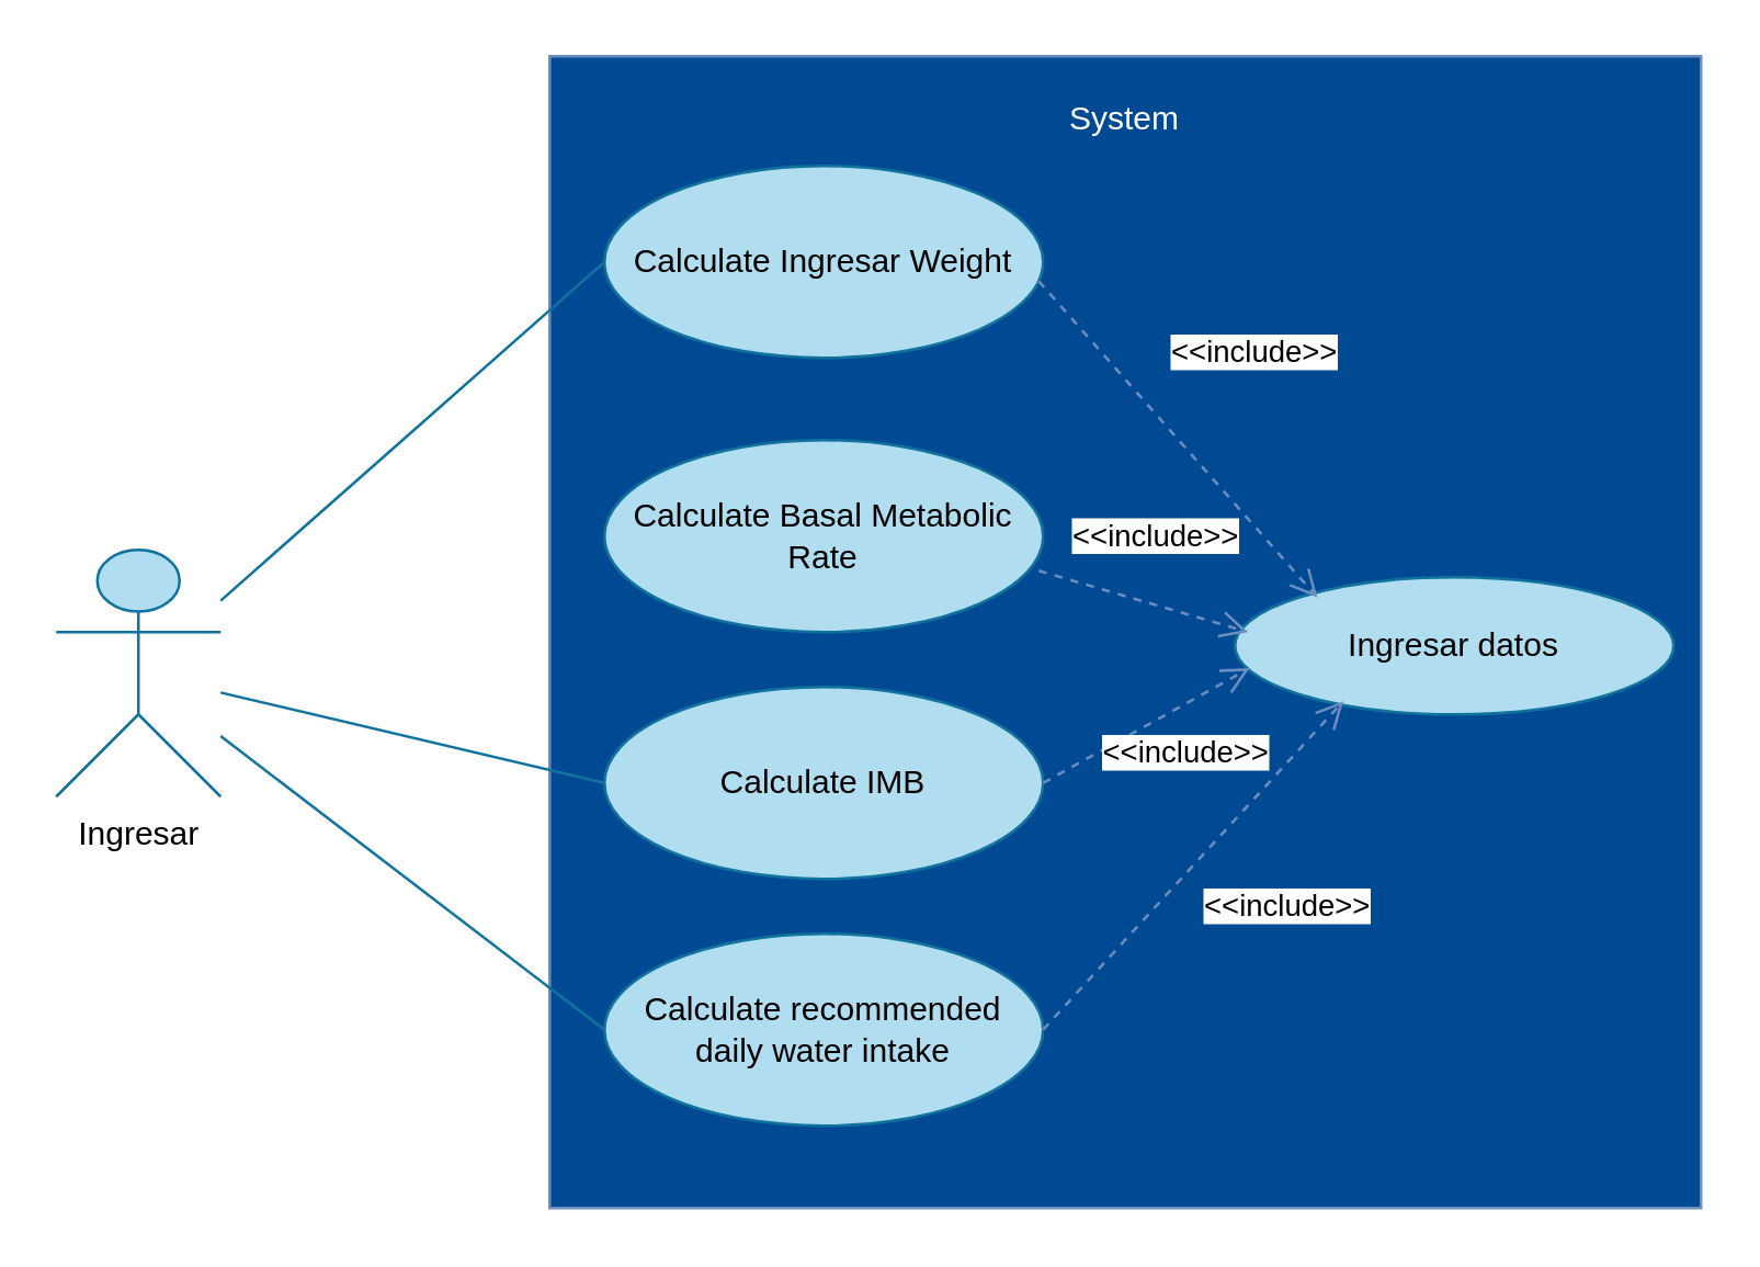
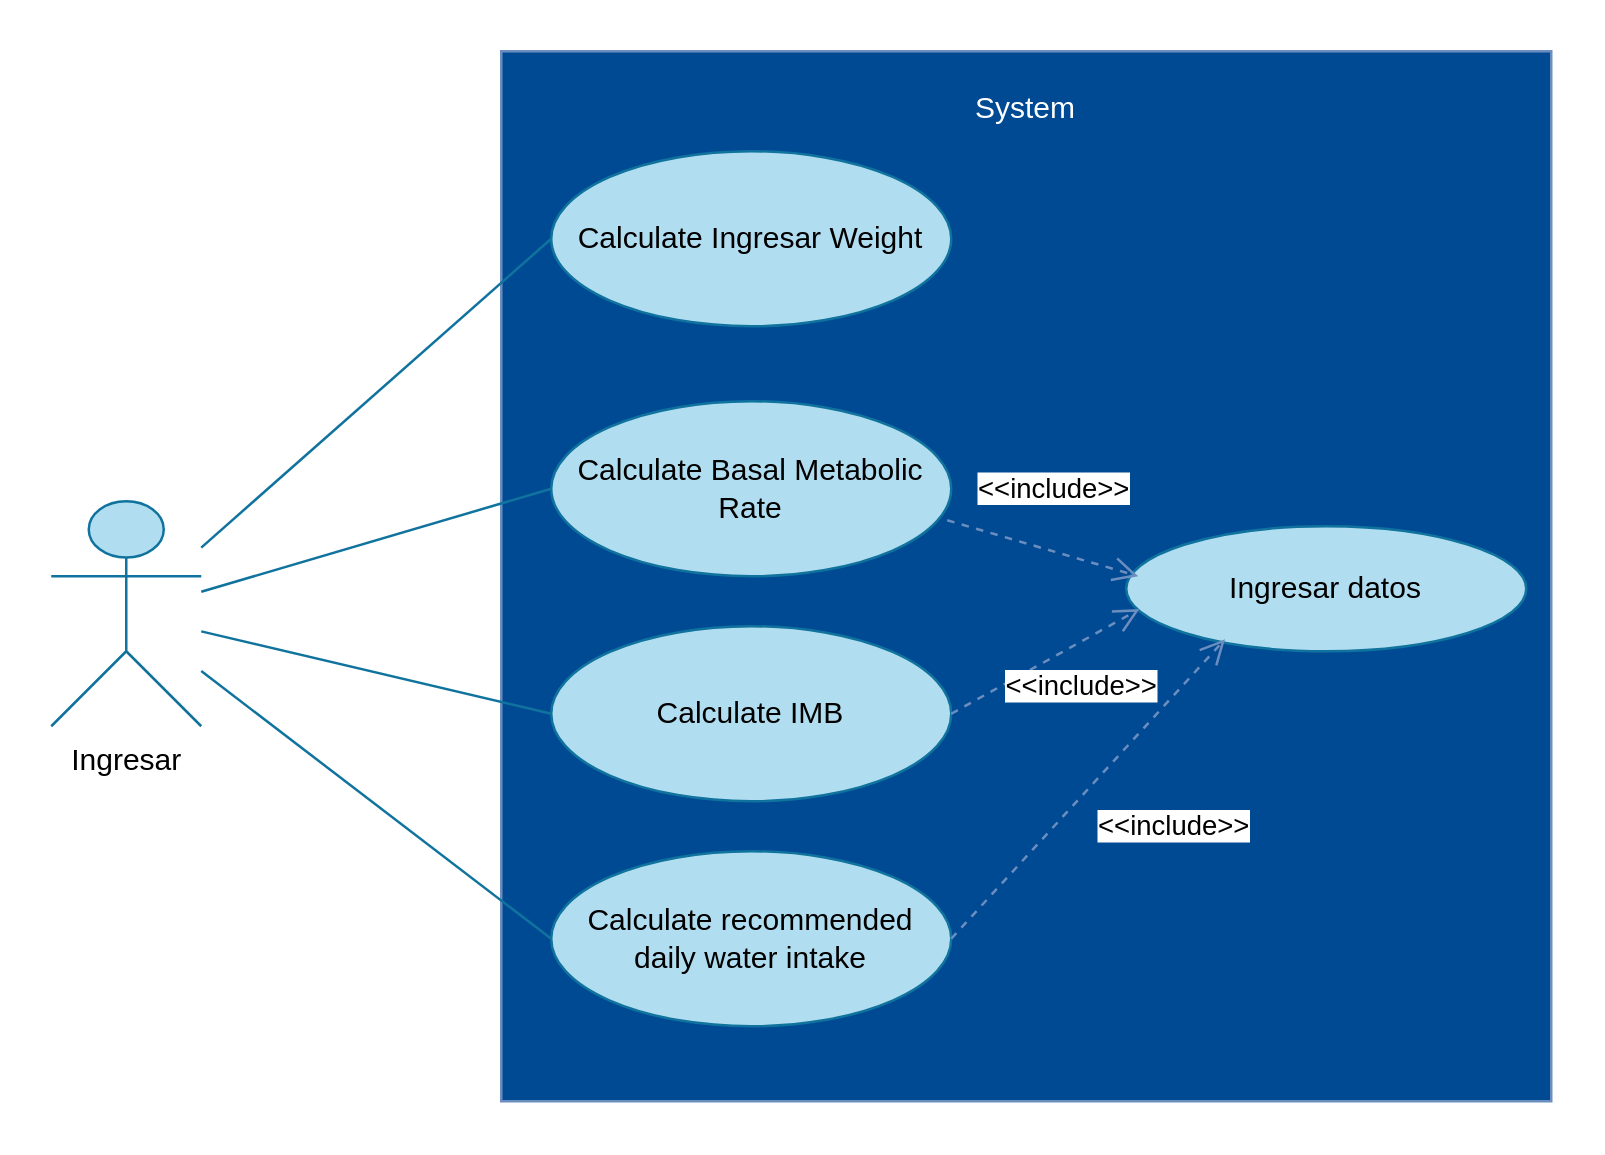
- <mxCell id="13" value="&amp;lt;&amp;lt;include&amp;gt;&amp;gt;" style="html=1;verticalAlign=bottom;endArrow=open;dashed=1;endSize=8;curved=0;rounded=0;entryX=0.188;entryY=0.149;entryDx=0;entryDy=0;entryPerimeter=0;exitX=0.99;exitY=0.6;exitDx=0;exitDy=0;exitPerimeter=0;fillColor=#dae8fc;strokeColor=#6c8ebf;" edge="1" parent="1" source="4" target="12"><mxGeometry x="0.016" y="36" relative="1" as="geometry"><mxPoint x="300" y="170" as="sourcePoint" /><mxPoint x="220" y="170" as="targetPoint" /><Array as="points" /><mxPoint as="offset" /></mxGeometry></mxCell>
+ <mxCell id="6" value="" style="endArrow=none;html=1;rounded=0;entryX=0;entryY=0.5;entryDx=0;entryDy=0;fillColor=#b1ddf0;strokeColor=#10739e;" parent="1" source="2" target="5" edge="1"><mxGeometry width="50" height="50" relative="1" as="geometry"><mxPoint x="290" y="260" as="sourcePoint" /><mxPoint x="340" y="210" as="targetPoint" /></mxGeometry></mxCell>
